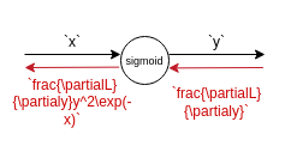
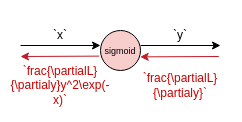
- <mxCell id="2" value="&lt;font style=&quot;font-size: 9px;&quot;&gt;sigmoid&lt;/font&gt;" style="ellipse;whiteSpace=wrap;html=1;" vertex="1" parent="1"><mxGeometry x="100" y="30" width="40" height="40" as="geometry" /></mxCell>
+ <mxCell id="2" value="&lt;font style=&quot;font-size: 9px;&quot;&gt;sigmoid&lt;/font&gt;" style="ellipse;whiteSpace=wrap;html=1;fillColor=#f8cecc;" vertex="1" parent="1"><mxGeometry x="100" y="30" width="40" height="40" as="geometry" /></mxCell>
